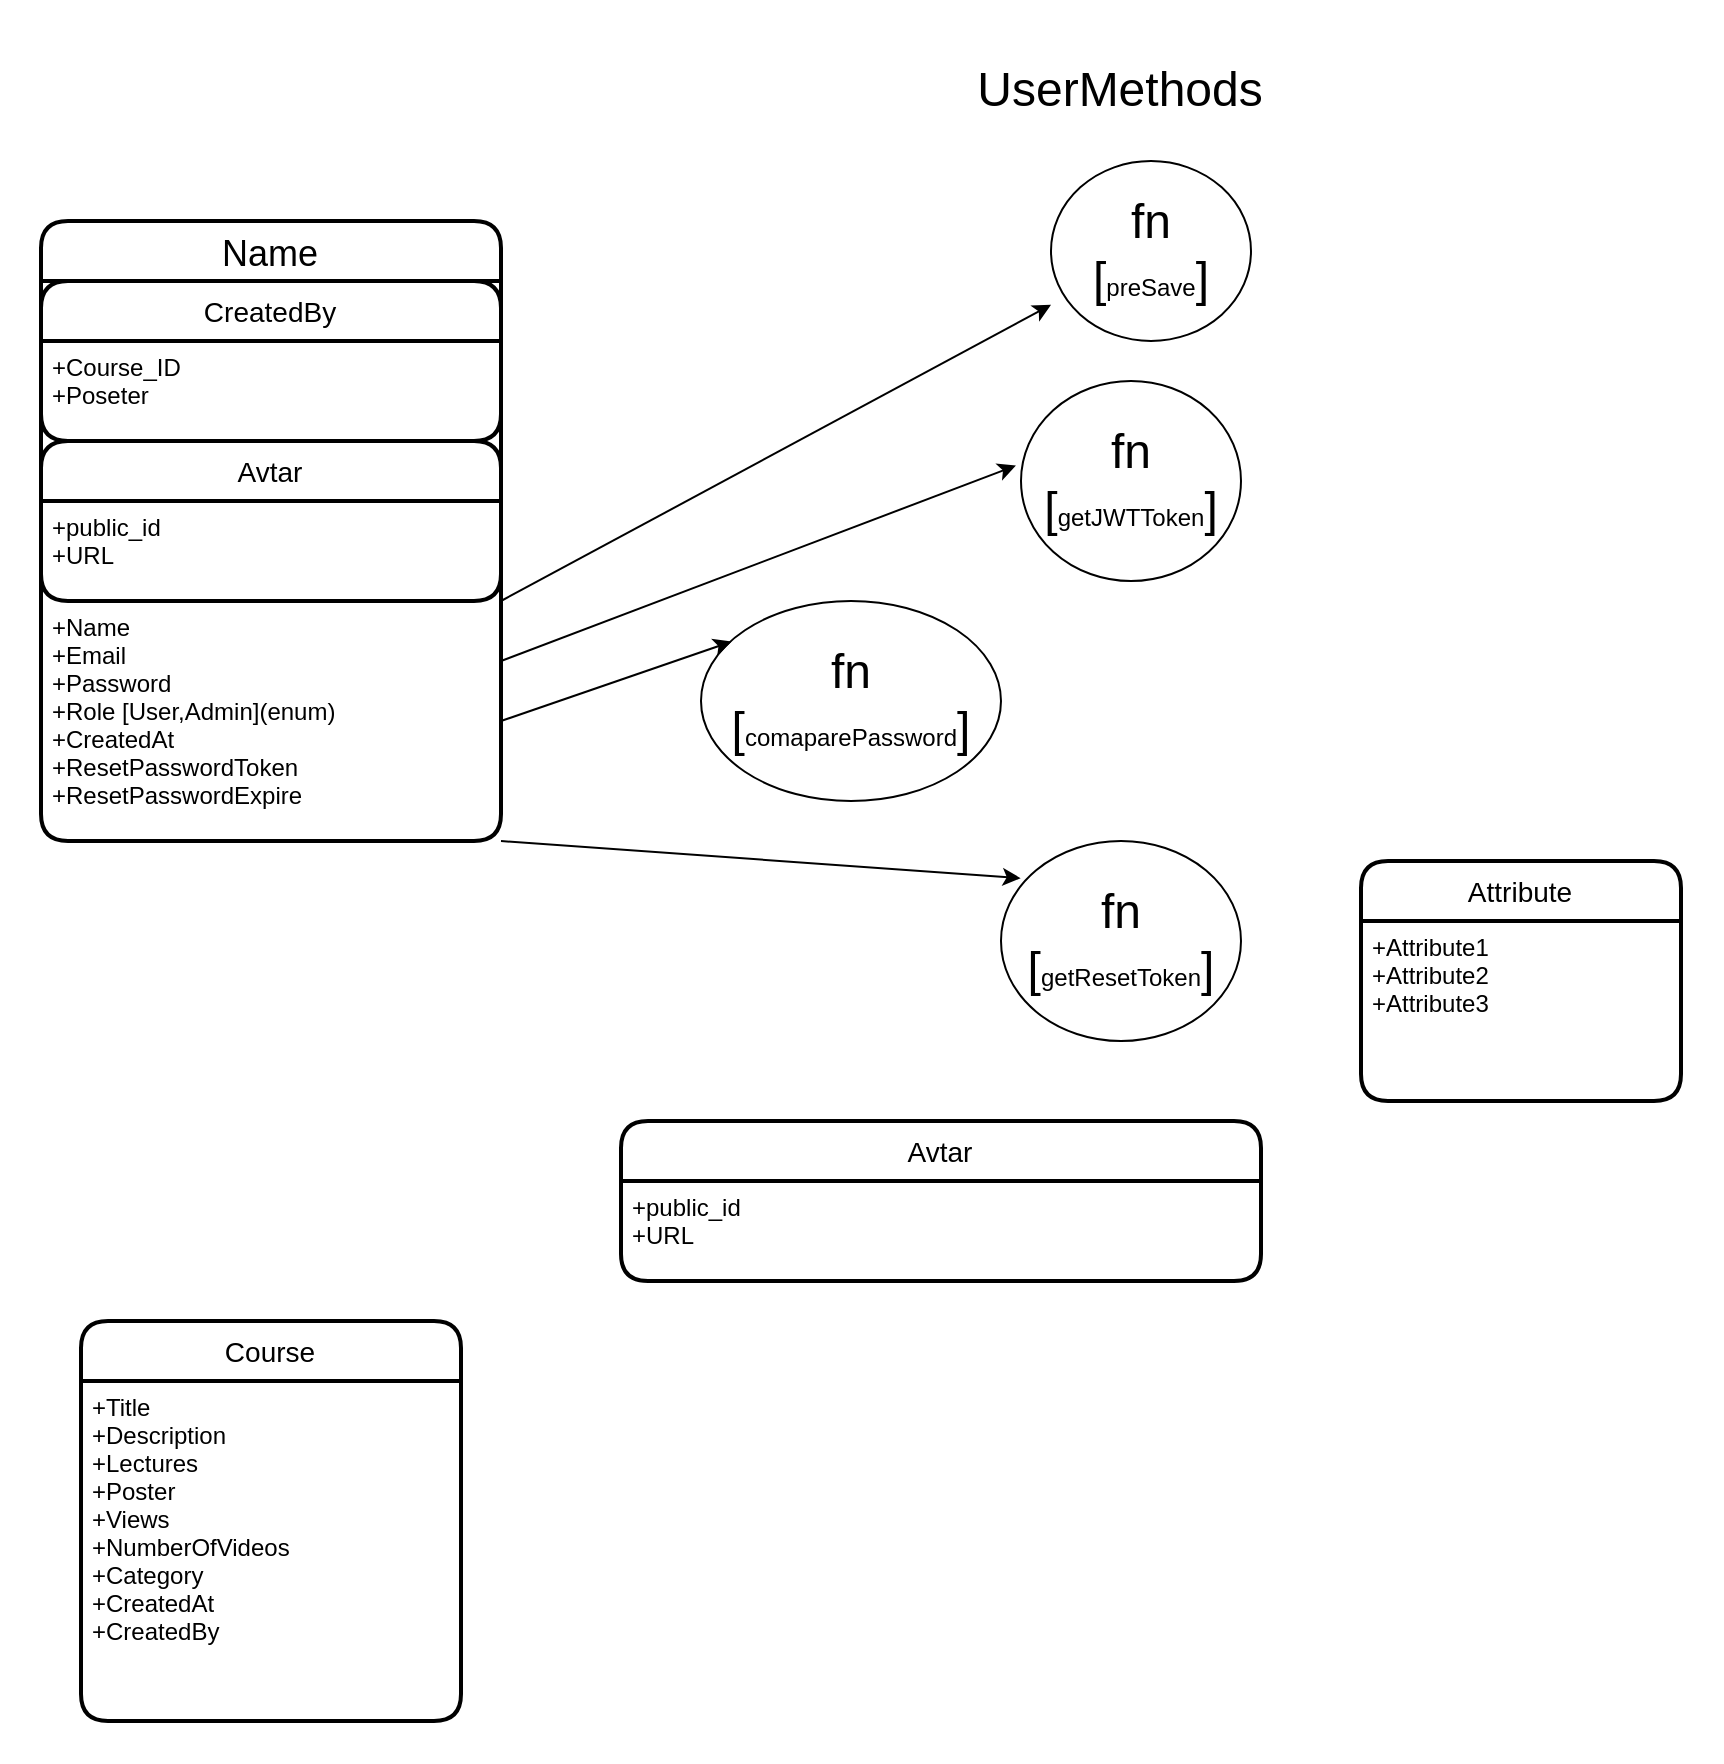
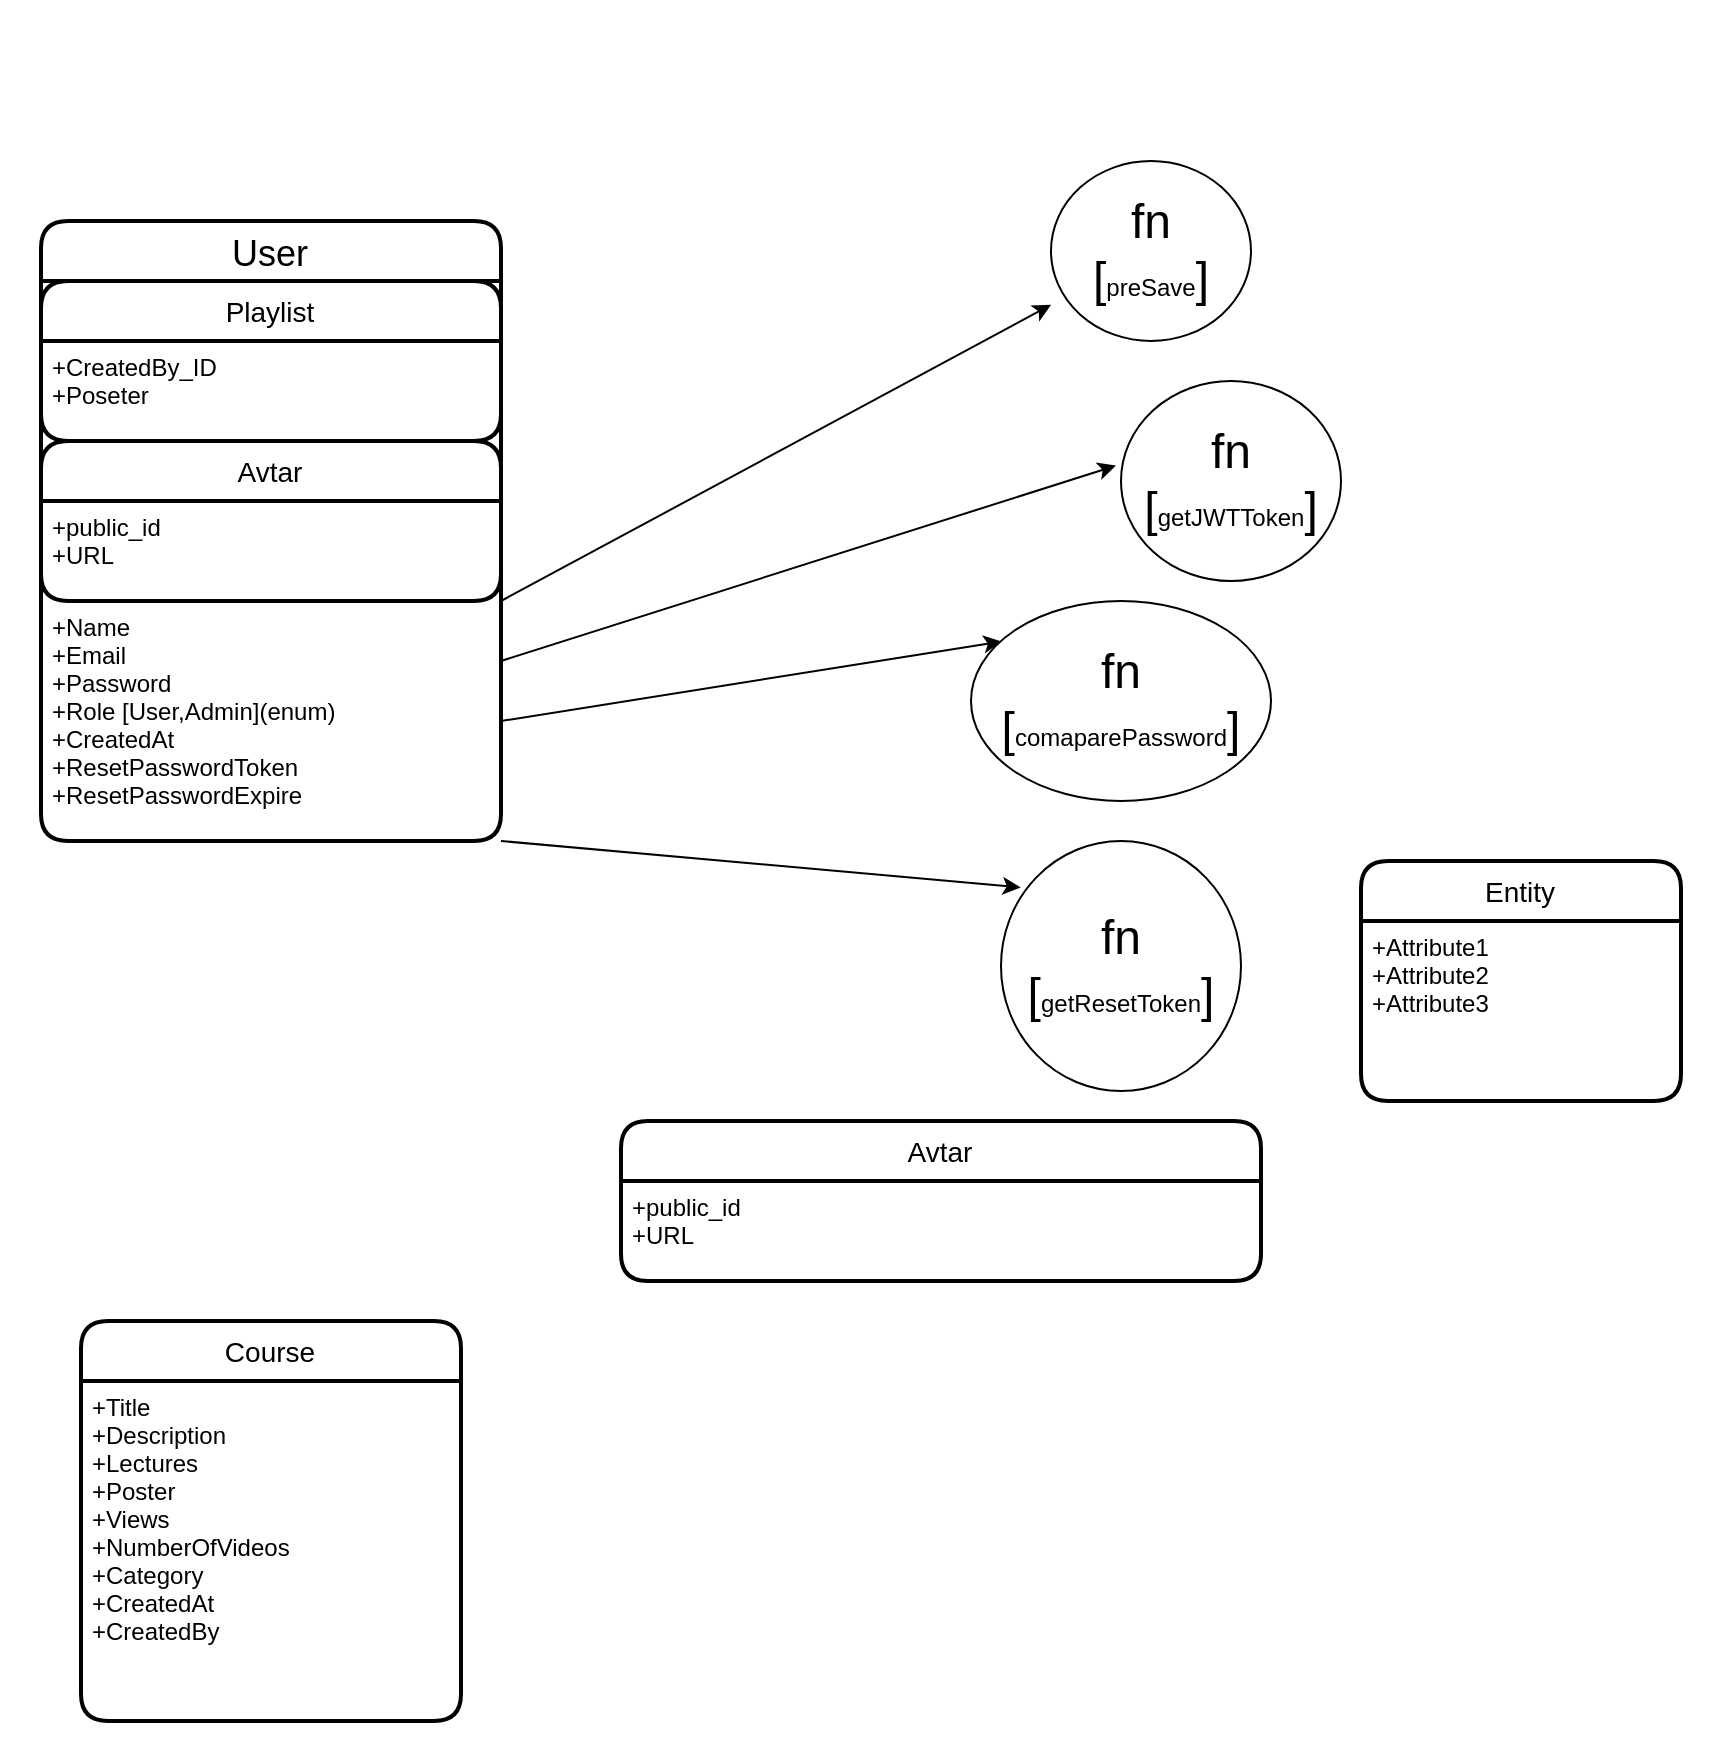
- <mxCell id="16" value="&lt;font style=&quot;font-size: 24px;&quot;&gt;UserMethods&lt;/font&gt;" style="text;html=1;strokeColor=none;fillColor=none;align=center;verticalAlign=middle;whiteSpace=wrap;rounded=0;fontSize=12;strokeWidth=24;" vertex="1" parent="1"><mxGeometry x="510" y="20" width="100" height="50" as="geometry" /></mxCell>
- <mxCell id="2" value="Name" style="swimlane;childLayout=stackLayout;horizontal=1;startSize=30;horizontalStack=0;rounded=1;fontSize=18;fontStyle=0;strokeWidth=2;resizeParent=0;resizeLast=1;shadow=0;dashed=0;align=center;movable=1;resizable=1;rotatable=1;deletable=1;editable=1;connectable=1;" vertex="1" parent="1"><mxGeometry x="20" y="110" width="230" height="310" as="geometry" /></mxCell>
+ <mxCell id="2" value="User" style="swimlane;childLayout=stackLayout;horizontal=1;startSize=30;horizontalStack=0;rounded=1;fontSize=18;fontStyle=0;strokeWidth=2;resizeParent=0;resizeLast=1;shadow=0;dashed=0;align=center;movable=1;resizable=1;rotatable=1;deletable=1;editable=1;connectable=1;" vertex="1" parent="1"><mxGeometry x="20" y="110" width="230" height="310" as="geometry" /></mxCell>
- <mxCell id="3" value="CreatedBy" style="swimlane;childLayout=stackLayout;horizontal=1;startSize=30;horizontalStack=0;rounded=1;fontSize=14;fontStyle=0;strokeWidth=2;resizeParent=0;resizeLast=1;shadow=0;dashed=0;align=center;" vertex="1" parent="2"><mxGeometry y="30" width="230" height="80" as="geometry"><mxRectangle y="30" width="230" height="30" as="alternateBounds" /></mxGeometry></mxCell>
+ <mxCell id="3" value="Playlist" style="swimlane;childLayout=stackLayout;horizontal=1;startSize=30;horizontalStack=0;rounded=1;fontSize=14;fontStyle=0;strokeWidth=2;resizeParent=0;resizeLast=1;shadow=0;dashed=0;align=center;" vertex="1" parent="2"><mxGeometry y="30" width="230" height="80" as="geometry"><mxRectangle y="30" width="230" height="30" as="alternateBounds" /></mxGeometry></mxCell>
- <mxCell id="4" value="+Course_ID&#10;+Poseter&#10;" style="align=left;strokeColor=none;fillColor=none;spacingLeft=4;fontSize=12;verticalAlign=top;resizable=0;rotatable=0;part=1;strokeWidth=24;" vertex="1" parent="3"><mxGeometry y="30" width="230" height="50" as="geometry" /></mxCell>
+ <mxCell id="4" value="+CreatedBy_ID&#10;+Poseter&#10;" style="align=left;strokeColor=none;fillColor=none;spacingLeft=4;fontSize=12;verticalAlign=top;resizable=0;rotatable=0;part=1;strokeWidth=24;" vertex="1" parent="3"><mxGeometry y="30" width="230" height="50" as="geometry" /></mxCell>
- <mxCell id="9" value="fn&lt;br&gt;[&lt;span style=&quot;font-size: 12px;&quot;&gt;getJWTToken&lt;/span&gt;]" style="shape=mxgraph.electrical.abstract.function;html=1;shadow=0;dashed=0;align=center;strokeWidth=1;fontSize=24" vertex="1" parent="1"><mxGeometry x="510" y="190" width="110" height="100" as="geometry" /></mxCell>
+ <mxCell id="9" value="fn&lt;br&gt;[&lt;span style=&quot;font-size: 12px;&quot;&gt;getJWTToken&lt;/span&gt;]" style="shape=mxgraph.electrical.abstract.function;html=1;shadow=0;dashed=0;align=center;strokeWidth=1;fontSize=24" vertex="1" parent="1"><mxGeometry x="560" y="190" width="110" height="100" as="geometry" /></mxCell>
- <mxCell id="10" value="fn&lt;br&gt;[&lt;span style=&quot;font-size: 12px;&quot;&gt;comaparePassword&lt;/span&gt;]" style="shape=mxgraph.electrical.abstract.function;html=1;shadow=0;dashed=0;align=center;strokeWidth=1;fontSize=24" vertex="1" parent="1"><mxGeometry x="350" y="300" width="150" height="100" as="geometry" /></mxCell>
+ <mxCell id="10" value="fn&lt;br&gt;[&lt;span style=&quot;font-size: 12px;&quot;&gt;comaparePassword&lt;/span&gt;]" style="shape=mxgraph.electrical.abstract.function;html=1;shadow=0;dashed=0;align=center;strokeWidth=1;fontSize=24" vertex="1" parent="1"><mxGeometry x="485" y="300" width="150" height="100" as="geometry" /></mxCell>
- <mxCell id="19" value="Attribute" style="swimlane;childLayout=stackLayout;horizontal=1;startSize=30;horizontalStack=0;rounded=1;fontSize=14;fontStyle=0;strokeWidth=2;resizeParent=0;resizeLast=1;shadow=0;dashed=0;align=center;" vertex="1" parent="1"><mxGeometry x="680" y="430" width="160" height="120" as="geometry" /></mxCell>
+ <mxCell id="19" value="Entity" style="swimlane;childLayout=stackLayout;horizontal=1;startSize=30;horizontalStack=0;rounded=1;fontSize=14;fontStyle=0;strokeWidth=2;resizeParent=0;resizeLast=1;shadow=0;dashed=0;align=center;" vertex="1" parent="1"><mxGeometry x="680" y="430" width="160" height="120" as="geometry" /></mxCell>
- <mxCell id="11" value="fn&lt;br&gt;[&lt;span style=&quot;font-size: 12px;&quot;&gt;getResetToken&lt;/span&gt;]" style="shape=mxgraph.electrical.abstract.function;html=1;shadow=0;dashed=0;align=center;strokeWidth=1;fontSize=24" vertex="1" parent="1"><mxGeometry x="500" y="420" width="120" height="100" as="geometry" /></mxCell>
+ <mxCell id="11" value="fn&lt;br&gt;[&lt;span style=&quot;font-size: 12px;&quot;&gt;getResetToken&lt;/span&gt;]" style="shape=mxgraph.electrical.abstract.function;html=1;shadow=0;dashed=0;align=center;strokeWidth=1;fontSize=24" vertex="1" parent="1"><mxGeometry x="500" y="420" width="120" height="125" as="geometry" /></mxCell>
